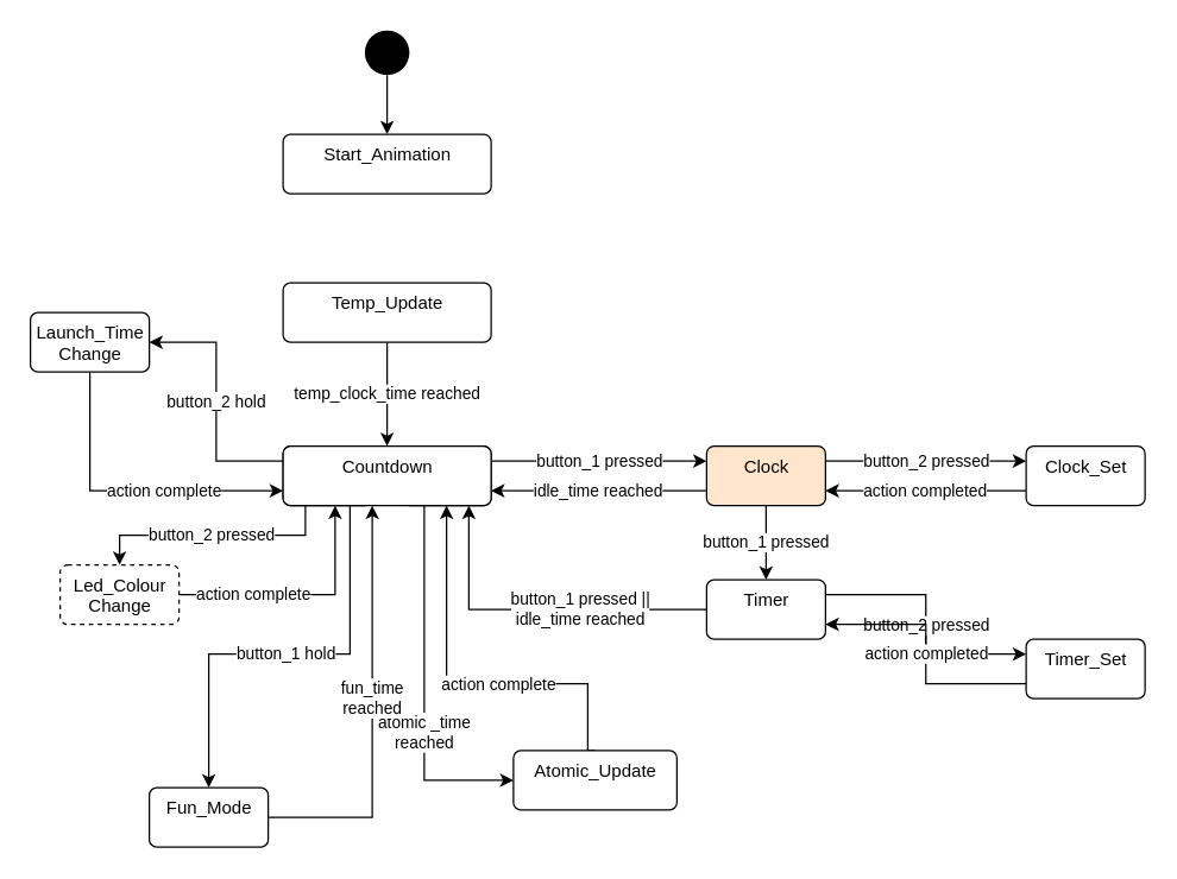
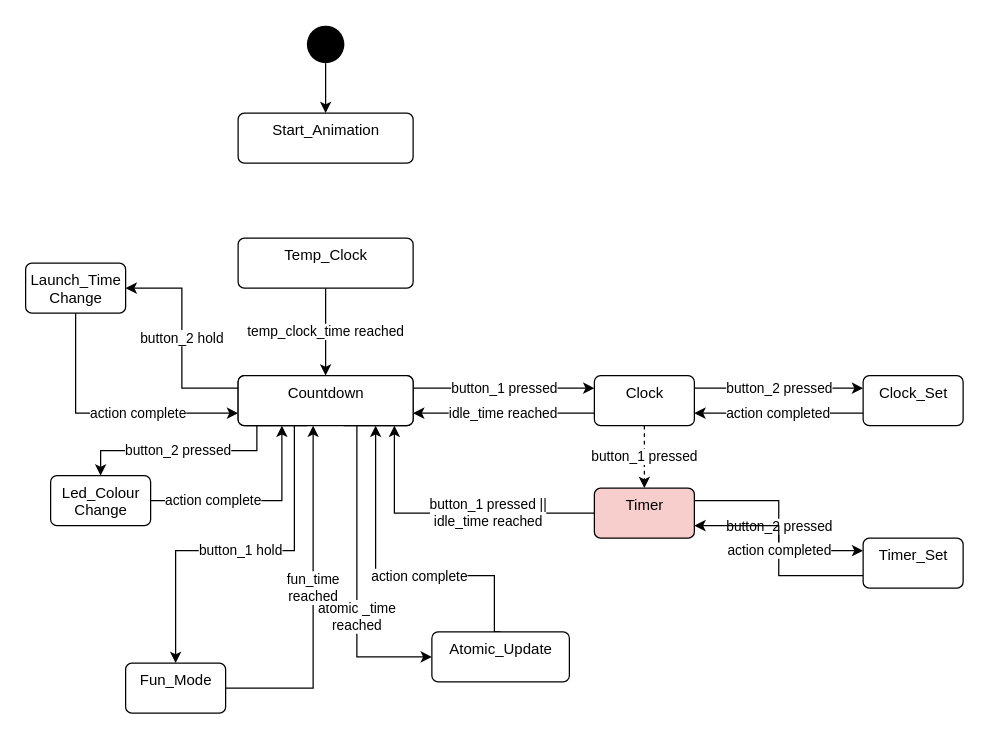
- <mxCell id="11" value="Temp_Update" style="html=1;align=center;verticalAlign=top;rounded=1;absoluteArcSize=1;arcSize=10;dashed=0;" vertex="1" parent="1"><mxGeometry x="190" y="190" width="140" height="40" as="geometry" /></mxCell>
+ <mxCell id="11" value="Temp_Clock" style="html=1;align=center;verticalAlign=top;rounded=1;absoluteArcSize=1;arcSize=10;dashed=0;" vertex="1" parent="1"><mxGeometry x="190" y="190" width="140" height="40" as="geometry" /></mxCell>
- <mxCell id="17" value="Clock" style="html=1;align=center;verticalAlign=top;rounded=1;absoluteArcSize=1;arcSize=10;dashed=0;fillColor=#ffe6cc;" vertex="1" parent="1"><mxGeometry x="475" y="300" width="80" height="40" as="geometry" /></mxCell>
+ <mxCell id="17" value="Clock" style="html=1;align=center;verticalAlign=top;rounded=1;absoluteArcSize=1;arcSize=10;dashed=0;" vertex="1" parent="1"><mxGeometry x="475" y="300" width="80" height="40" as="geometry" /></mxCell>
- <mxCell id="15" value="button_1 pressed" style="edgeStyle=orthogonalEdgeStyle;rounded=0;orthogonalLoop=1;jettySize=auto;html=1;exitX=0.5;exitY=1;exitDx=0;exitDy=0;" edge="1" parent="1" source="17" target="20"><mxGeometry relative="1" as="geometry" /></mxCell>
+ <mxCell id="15" value="button_1 pressed" style="edgeStyle=orthogonalEdgeStyle;rounded=0;orthogonalLoop=1;jettySize=auto;html=1;exitX=0.5;exitY=1;exitDx=0;exitDy=0;dashed=1;" edge="1" parent="1" source="17" target="20"><mxGeometry relative="1" as="geometry" /></mxCell>
- <mxCell id="29" value="Led_Colour&lt;br&gt;Change" style="html=1;align=center;verticalAlign=top;rounded=1;absoluteArcSize=1;arcSize=10;dashed=1;" vertex="1" parent="1"><mxGeometry x="40" y="380" width="80" height="40" as="geometry" /></mxCell>
+ <mxCell id="29" value="Led_Colour&lt;br&gt;Change" style="html=1;align=center;verticalAlign=top;rounded=1;absoluteArcSize=1;arcSize=10;dashed=0;" vertex="1" parent="1"><mxGeometry x="40" y="380" width="80" height="40" as="geometry" /></mxCell>
- <mxCell id="20" value="Timer" style="html=1;align=center;verticalAlign=top;rounded=1;absoluteArcSize=1;arcSize=10;dashed=0;" vertex="1" parent="1"><mxGeometry x="475" y="390" width="80" height="40" as="geometry" /></mxCell>
+ <mxCell id="20" value="Timer" style="html=1;align=center;verticalAlign=top;rounded=1;absoluteArcSize=1;arcSize=10;dashed=0;fillColor=#f8cecc;" vertex="1" parent="1"><mxGeometry x="475" y="390" width="80" height="40" as="geometry" /></mxCell>
